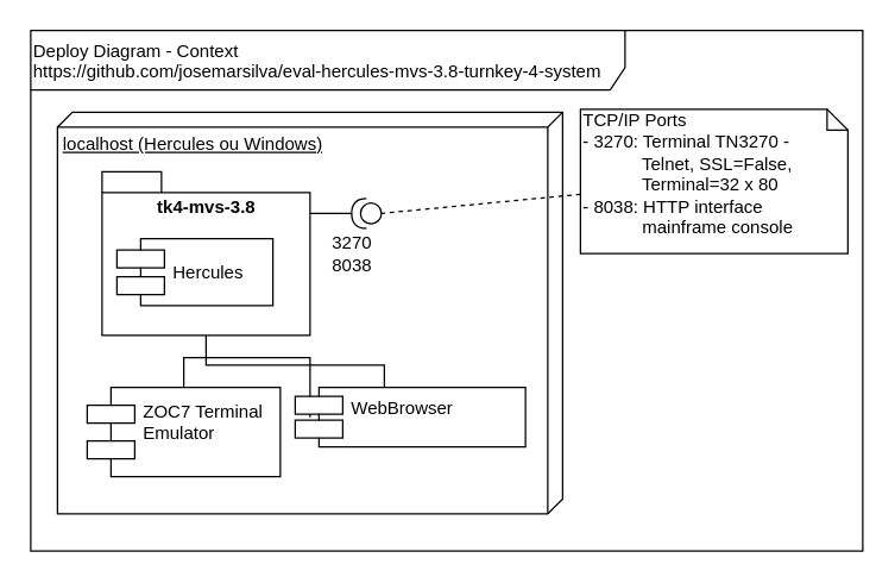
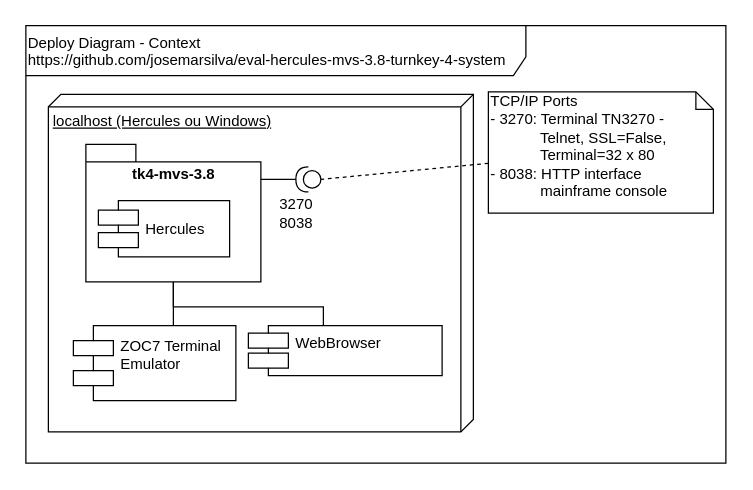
- <mxCell id="6" style="edgeStyle=orthogonalEdgeStyle;rounded=0;orthogonalLoop=1;jettySize=auto;html=1;exitX=0.5;exitY=0;exitDx=0;exitDy=0;endArrow=none;endFill=0;" parent="1" source="7" target="9" edge="1"><mxGeometry relative="1" as="geometry" /></mxCell>
+ <mxCell id="6" style="edgeStyle=orthogonalEdgeStyle;rounded=0;orthogonalLoop=1;jettySize=auto;html=1;exitX=0.5;exitY=0;exitDx=0;exitDy=0;entryX=0.5;entryY=1;entryDx=0;entryDy=0;entryPerimeter=0;endArrow=none;endFill=0;" parent="1" source="7" target="4" edge="1"><mxGeometry relative="1" as="geometry" /></mxCell>
